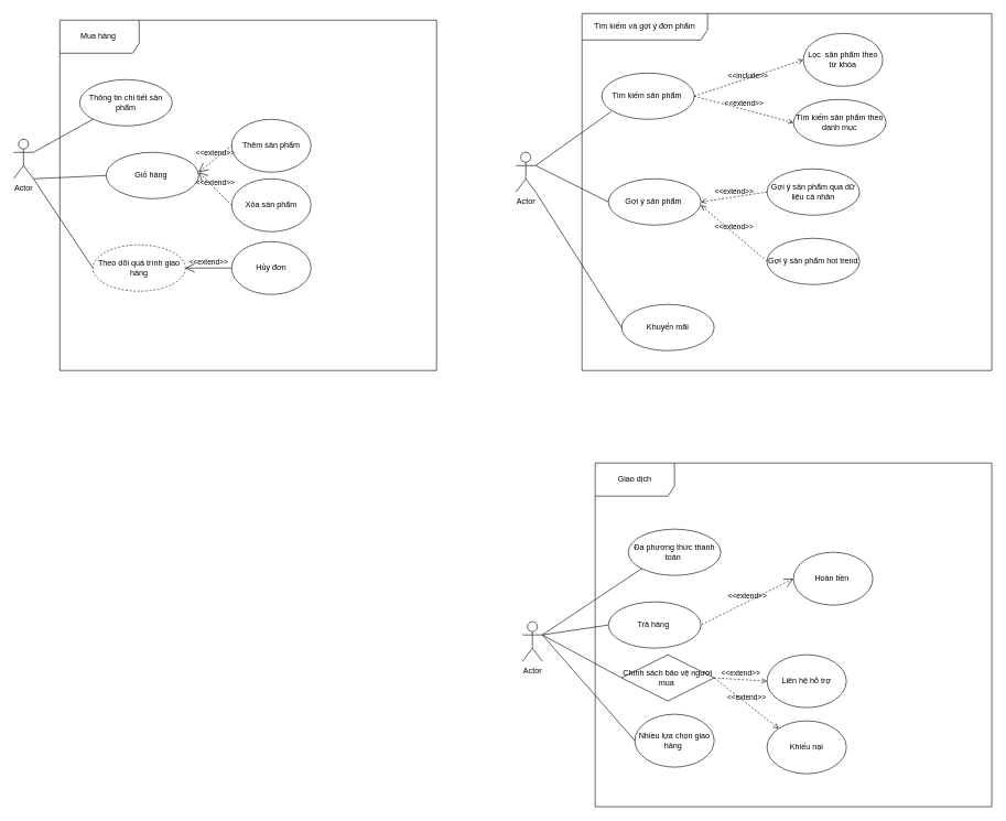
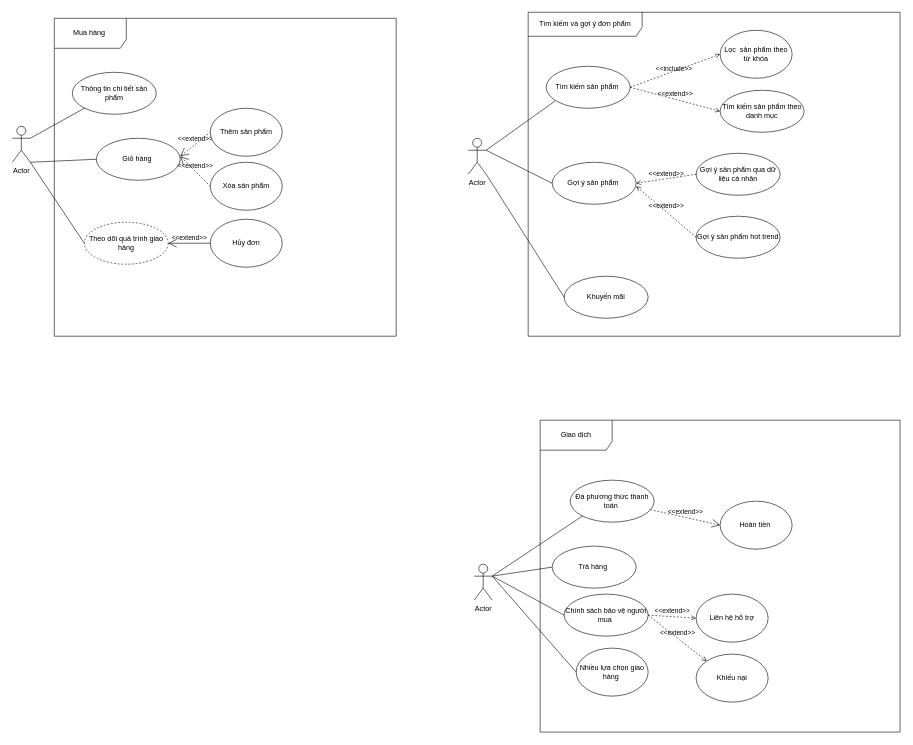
- <mxCell id="22" value="Lọc&amp;nbsp; sản phẩm theo từ khóa" style="ellipse;whiteSpace=wrap;html=1;" parent="1" vertex="1"><mxGeometry x="1215" y="50" width="120" height="80" as="geometry" /></mxCell>
+ <mxCell id="22" value="Lọc&amp;nbsp; sản phẩm theo từ khóa" style="ellipse;whiteSpace=wrap;html=1;" parent="1" vertex="1"><mxGeometry x="1200" y="50" width="120" height="80" as="geometry" /></mxCell>
- <mxCell id="42" value="&amp;lt;&amp;lt;extend&amp;gt;&amp;gt;" style="edgeStyle=none;html=1;startArrow=open;endArrow=none;startSize=12;verticalAlign=bottom;dashed=1;labelBackgroundColor=none;rounded=0;exitX=0;exitY=0.5;exitDx=0;exitDy=0;entryX=1;entryY=0.5;entryDx=0;entryDy=0;" parent="1" source="41" target="43" edge="1"><mxGeometry width="160" relative="1" as="geometry"><mxPoint x="1110" y="1100" as="sourcePoint" /><mxPoint x="1140" y="920" as="targetPoint" /></mxGeometry></mxCell>
+ <mxCell id="42" value="&amp;lt;&amp;lt;extend&amp;gt;&amp;gt;" style="edgeStyle=none;html=1;startArrow=open;endArrow=none;startSize=12;verticalAlign=bottom;dashed=1;labelBackgroundColor=none;rounded=0;exitX=0;exitY=0.5;exitDx=0;exitDy=0;" parent="1" source="41" target="33" edge="1"><mxGeometry width="160" relative="1" as="geometry"><mxPoint x="1110" y="1100" as="sourcePoint" /><mxPoint x="1140" y="920" as="targetPoint" /></mxGeometry></mxCell>
- <mxCell id="34" value="Chính sách bảo vệ người mua&amp;nbsp;" style="rhombus;whiteSpace=wrap;html=1;" parent="1" vertex="1"><mxGeometry x="940" y="990" width="140" height="70" as="geometry" /></mxCell>
+ <mxCell id="34" value="Chính sách bảo vệ người mua&amp;nbsp;" style="ellipse;whiteSpace=wrap;html=1;" parent="1" vertex="1"><mxGeometry x="940" y="990" width="140" height="70" as="geometry" /></mxCell>
